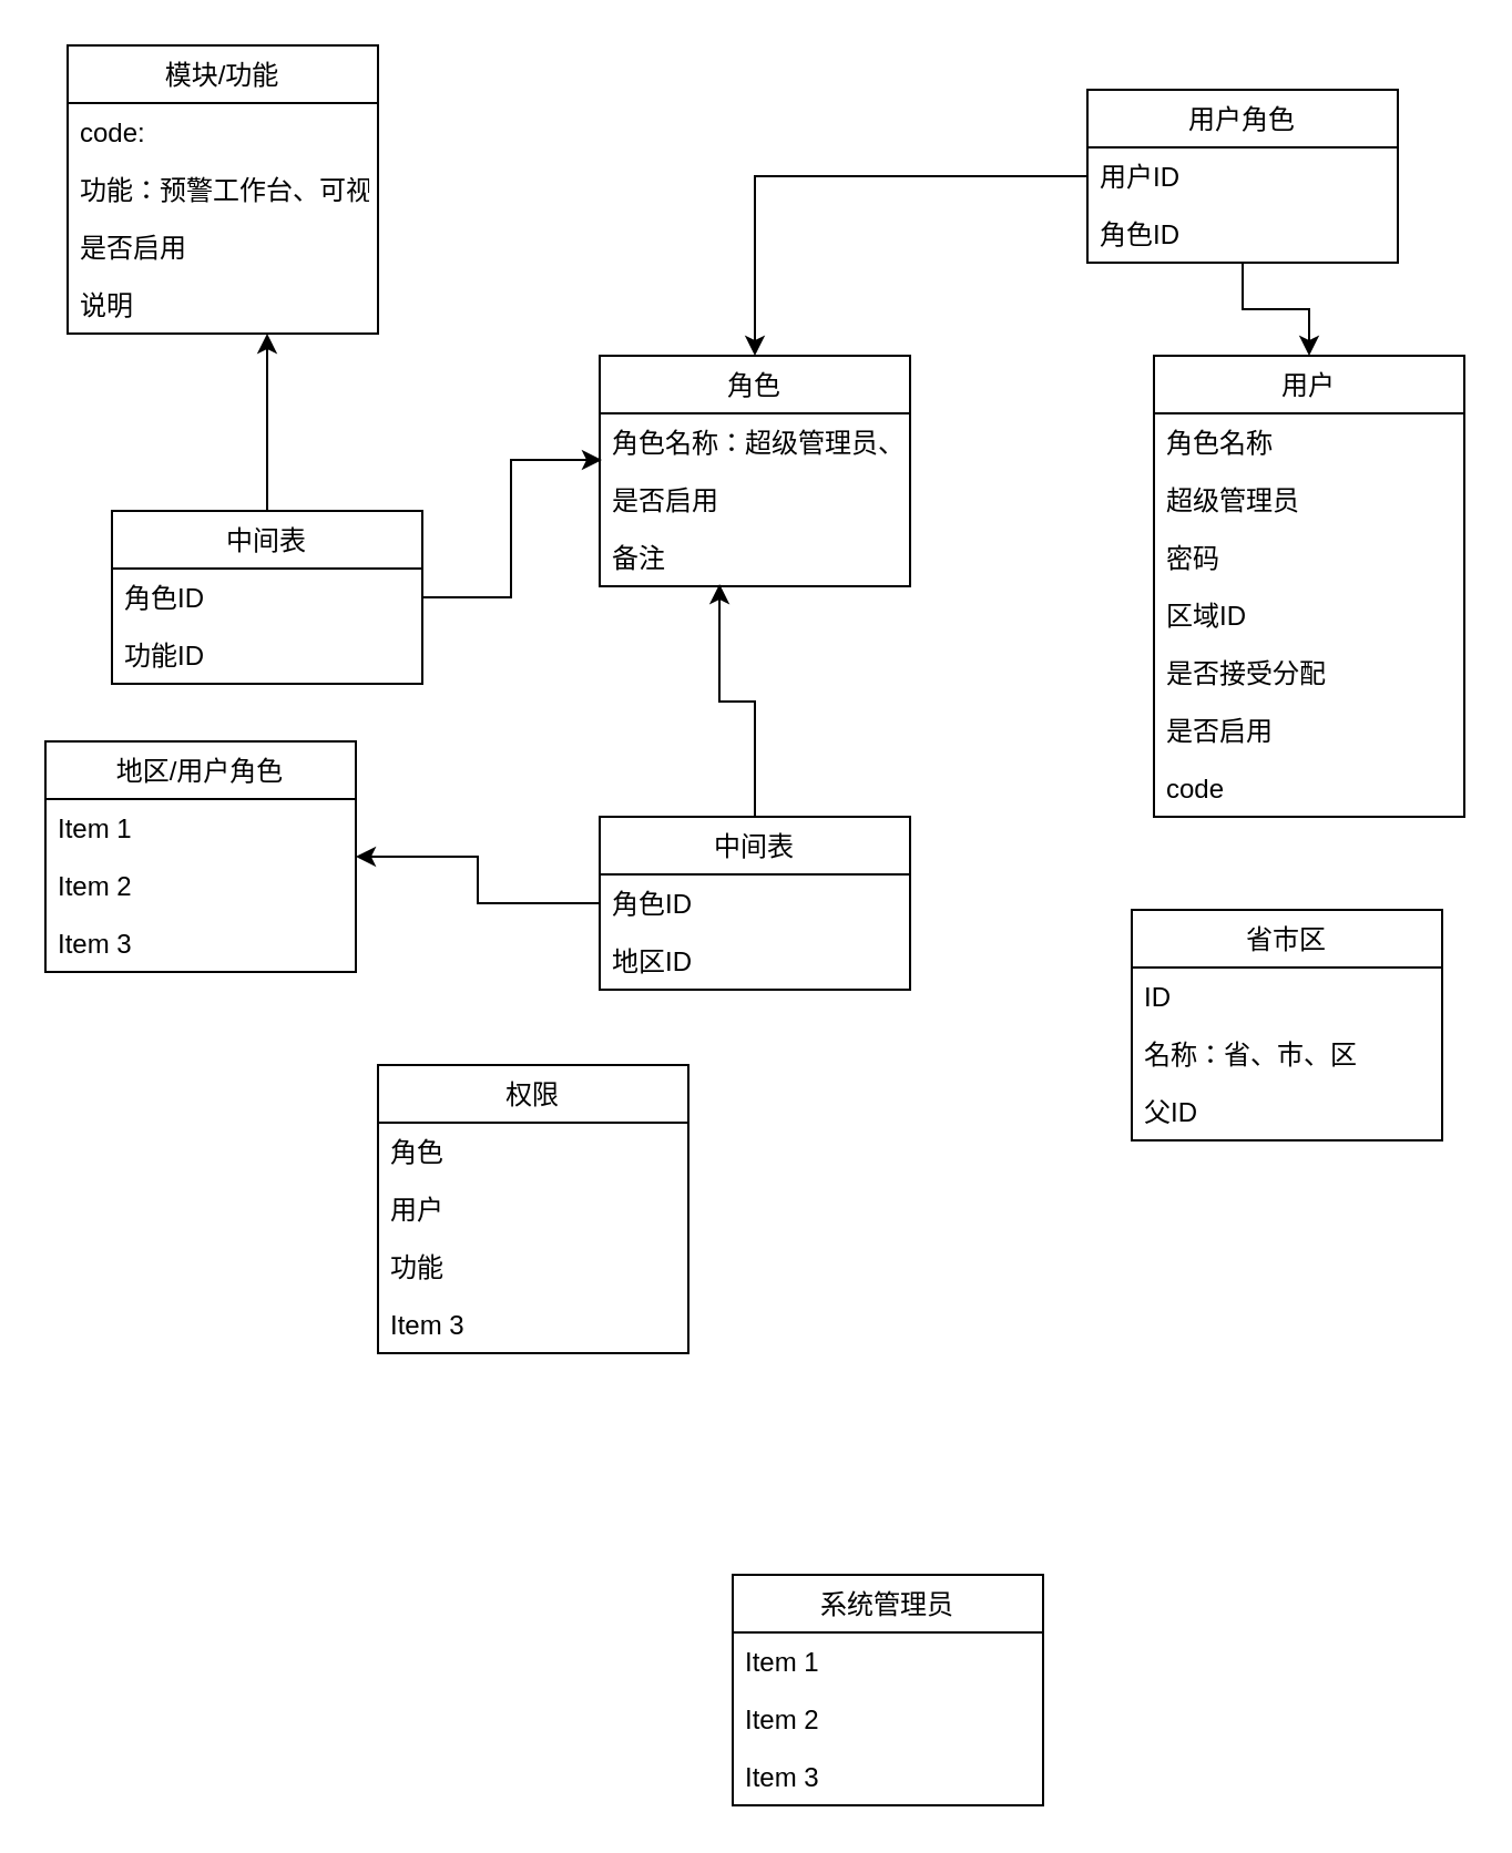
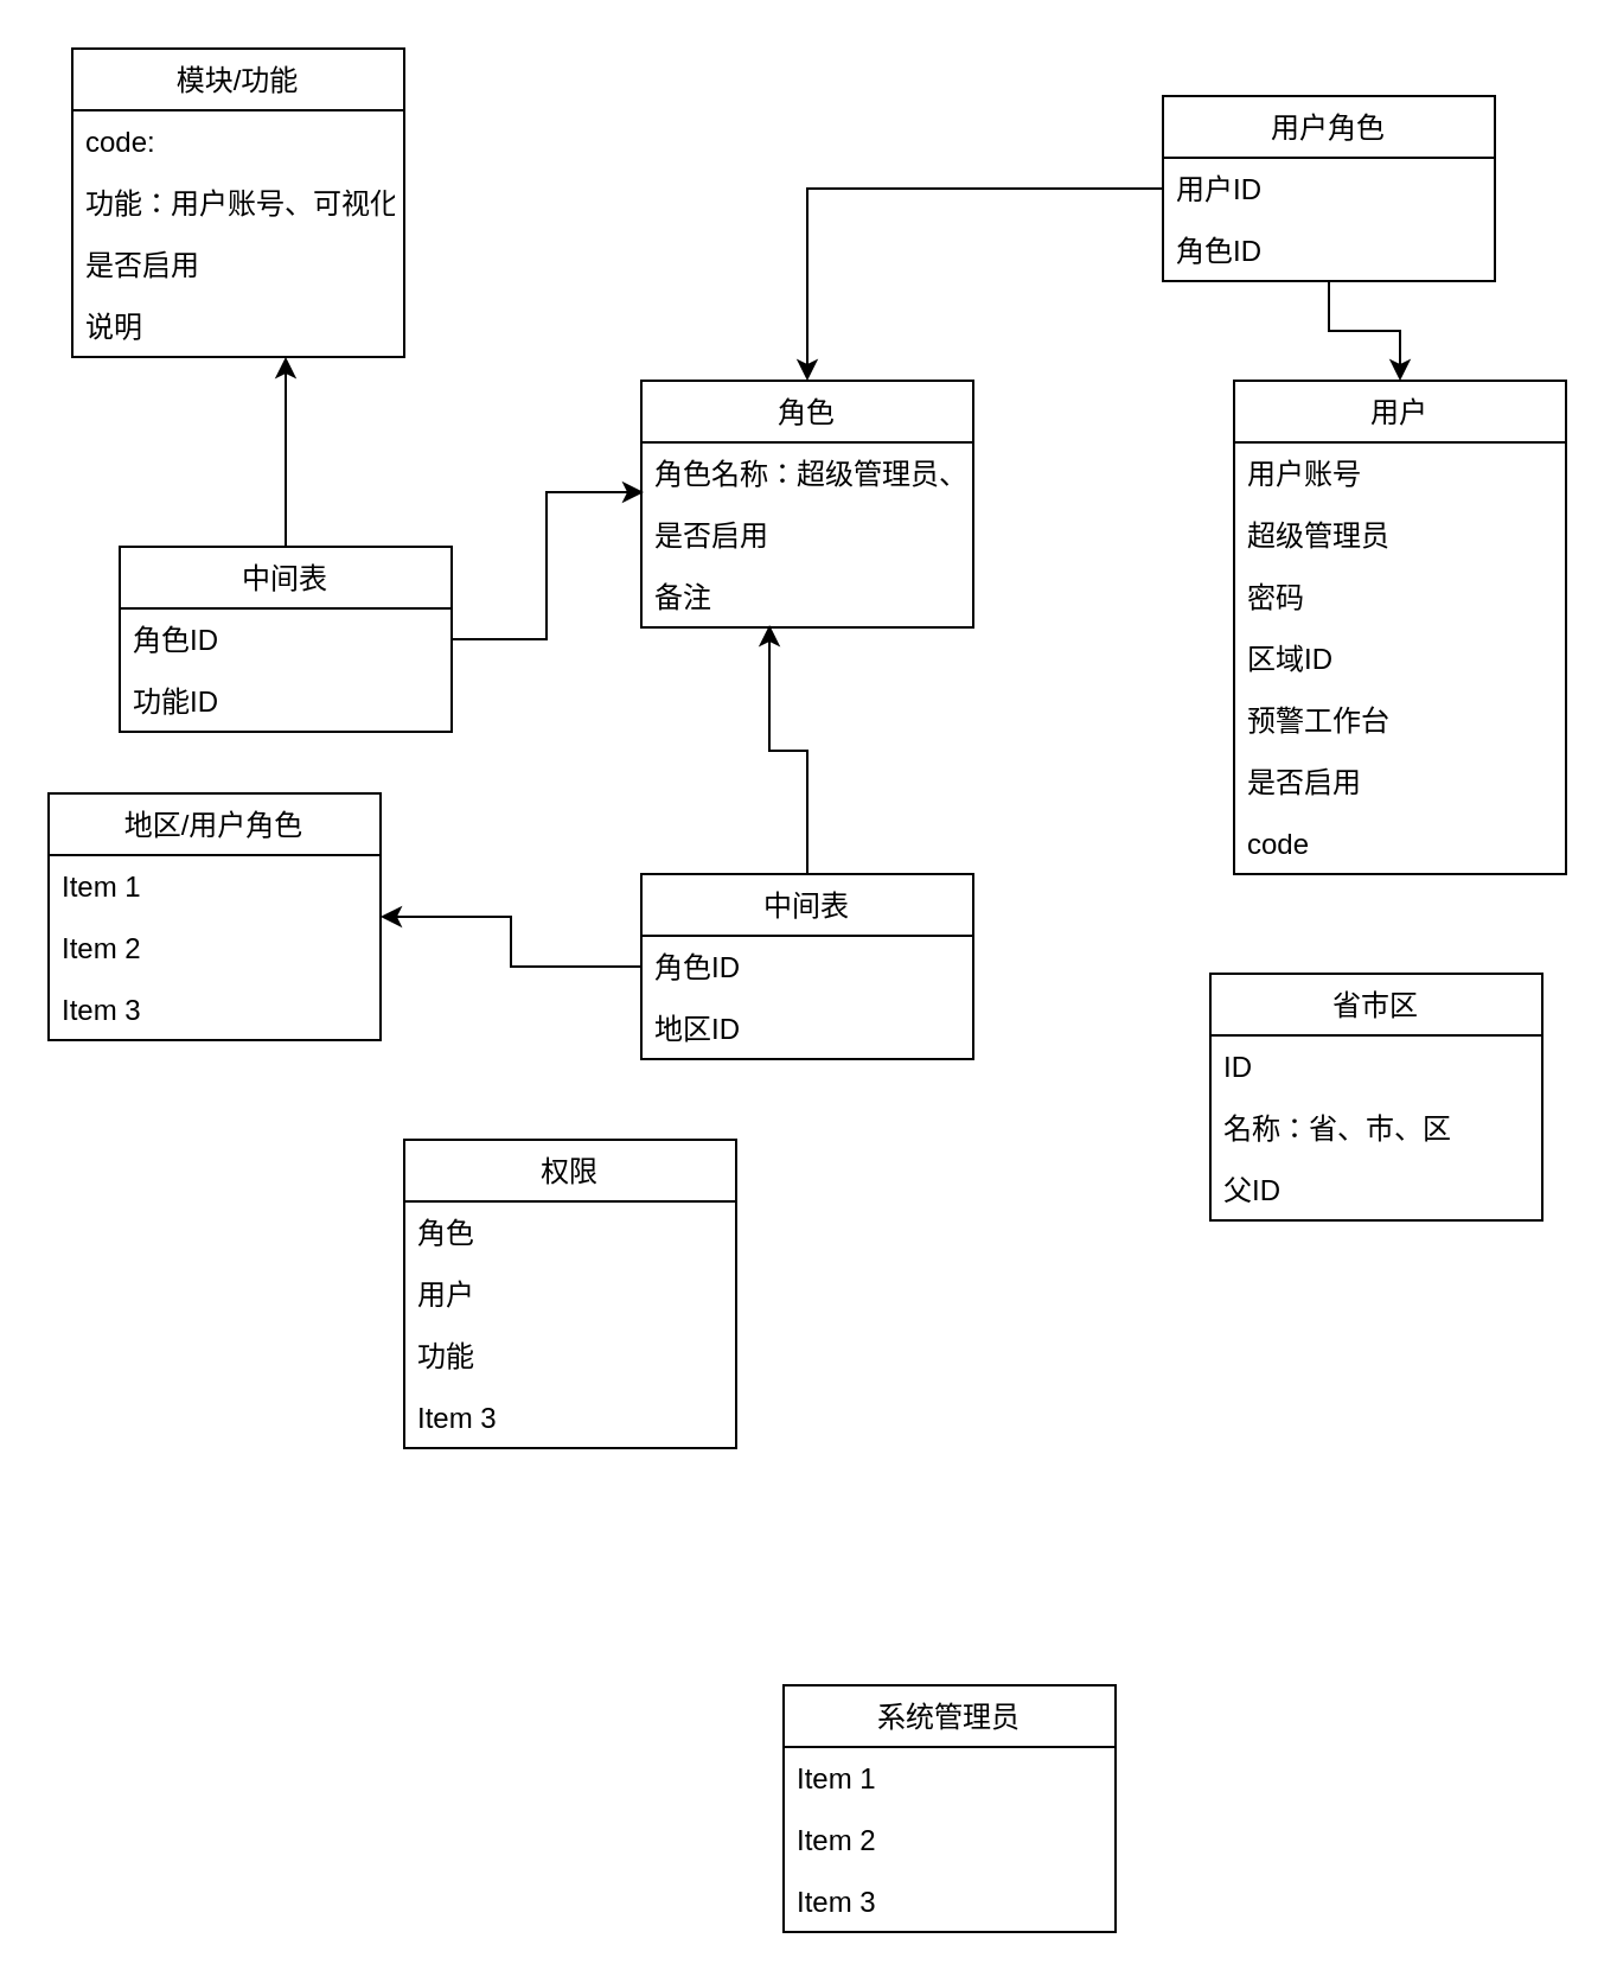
- <mxCell id="30" value="功能：预警工作台、可视化大屏" style="text;strokeColor=none;fillColor=none;align=left;verticalAlign=top;spacingLeft=4;spacingRight=4;overflow=hidden;rotatable=0;points=[[0,0.5],[1,0.5]];portConstraint=eastwest;" vertex="1" parent="28"><mxGeometry y="52" width="140" height="26" as="geometry" /></mxCell>
+ <mxCell id="30" value="功能：用户账号、可视化大屏" style="text;strokeColor=none;fillColor=none;align=left;verticalAlign=top;spacingLeft=4;spacingRight=4;overflow=hidden;rotatable=0;points=[[0,0.5],[1,0.5]];portConstraint=eastwest;" vertex="1" parent="28"><mxGeometry y="52" width="140" height="26" as="geometry" /></mxCell>
- <mxCell id="8" value="角色名称" style="text;strokeColor=none;fillColor=none;align=left;verticalAlign=top;spacingLeft=4;spacingRight=4;overflow=hidden;rotatable=0;points=[[0,0.5],[1,0.5]];portConstraint=eastwest;" vertex="1" parent="7"><mxGeometry y="26" width="140" height="26" as="geometry" /></mxCell>
+ <mxCell id="8" value="用户账号" style="text;strokeColor=none;fillColor=none;align=left;verticalAlign=top;spacingLeft=4;spacingRight=4;overflow=hidden;rotatable=0;points=[[0,0.5],[1,0.5]];portConstraint=eastwest;" vertex="1" parent="7"><mxGeometry y="26" width="140" height="26" as="geometry" /></mxCell>
- <mxCell id="12" value="是否接受分配" style="text;strokeColor=none;fillColor=none;align=left;verticalAlign=top;spacingLeft=4;spacingRight=4;overflow=hidden;rotatable=0;points=[[0,0.5],[1,0.5]];portConstraint=eastwest;" vertex="1" parent="7"><mxGeometry y="130" width="140" height="26" as="geometry" /></mxCell>
+ <mxCell id="12" value="预警工作台" style="text;strokeColor=none;fillColor=none;align=left;verticalAlign=top;spacingLeft=4;spacingRight=4;overflow=hidden;rotatable=0;points=[[0,0.5],[1,0.5]];portConstraint=eastwest;" vertex="1" parent="7"><mxGeometry y="130" width="140" height="26" as="geometry" /></mxCell>
